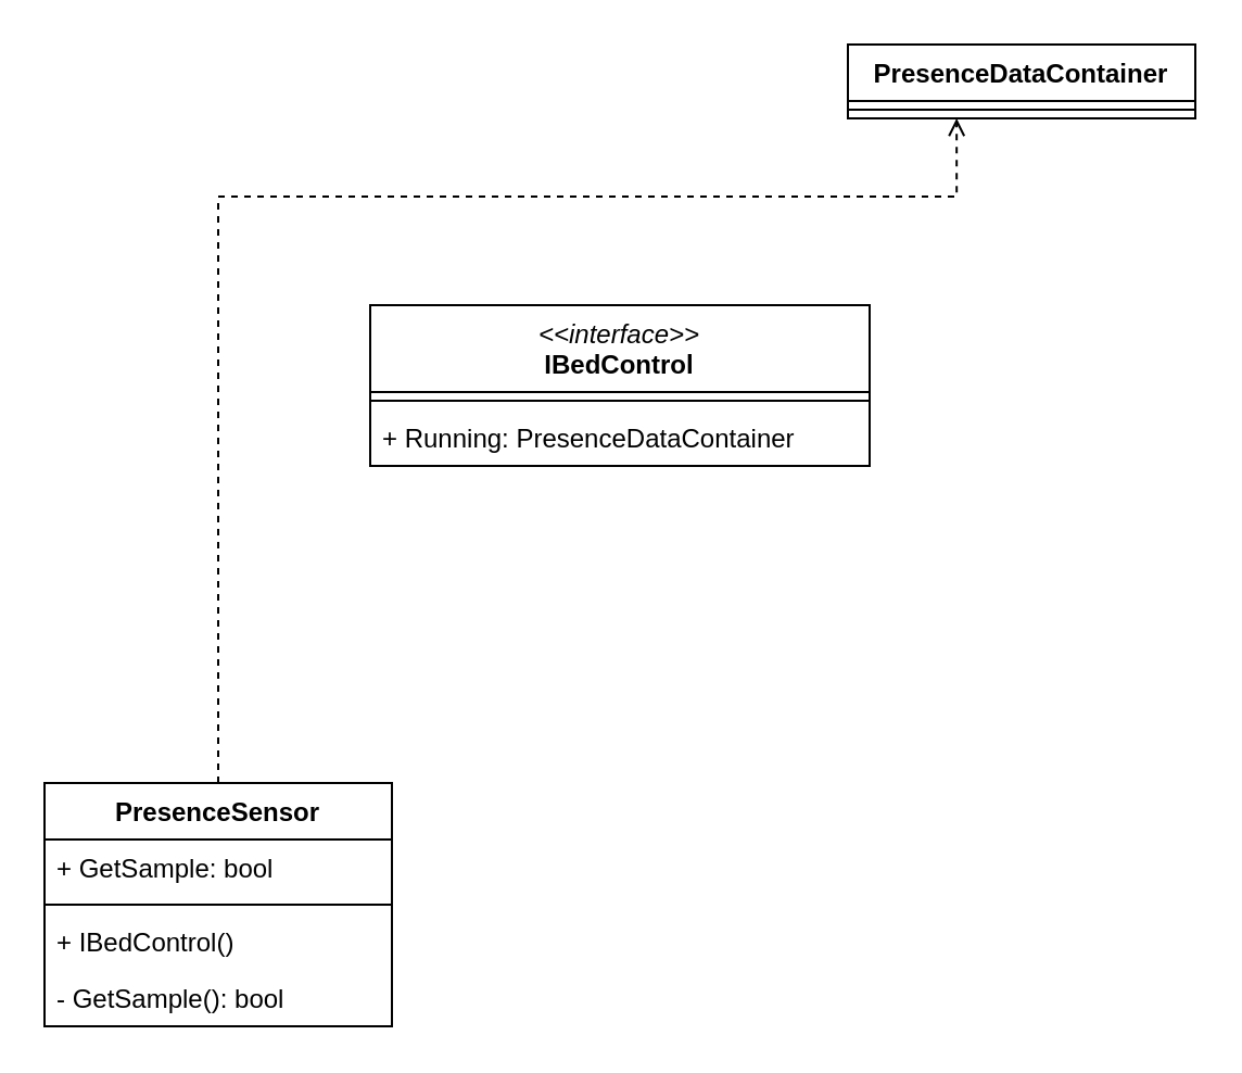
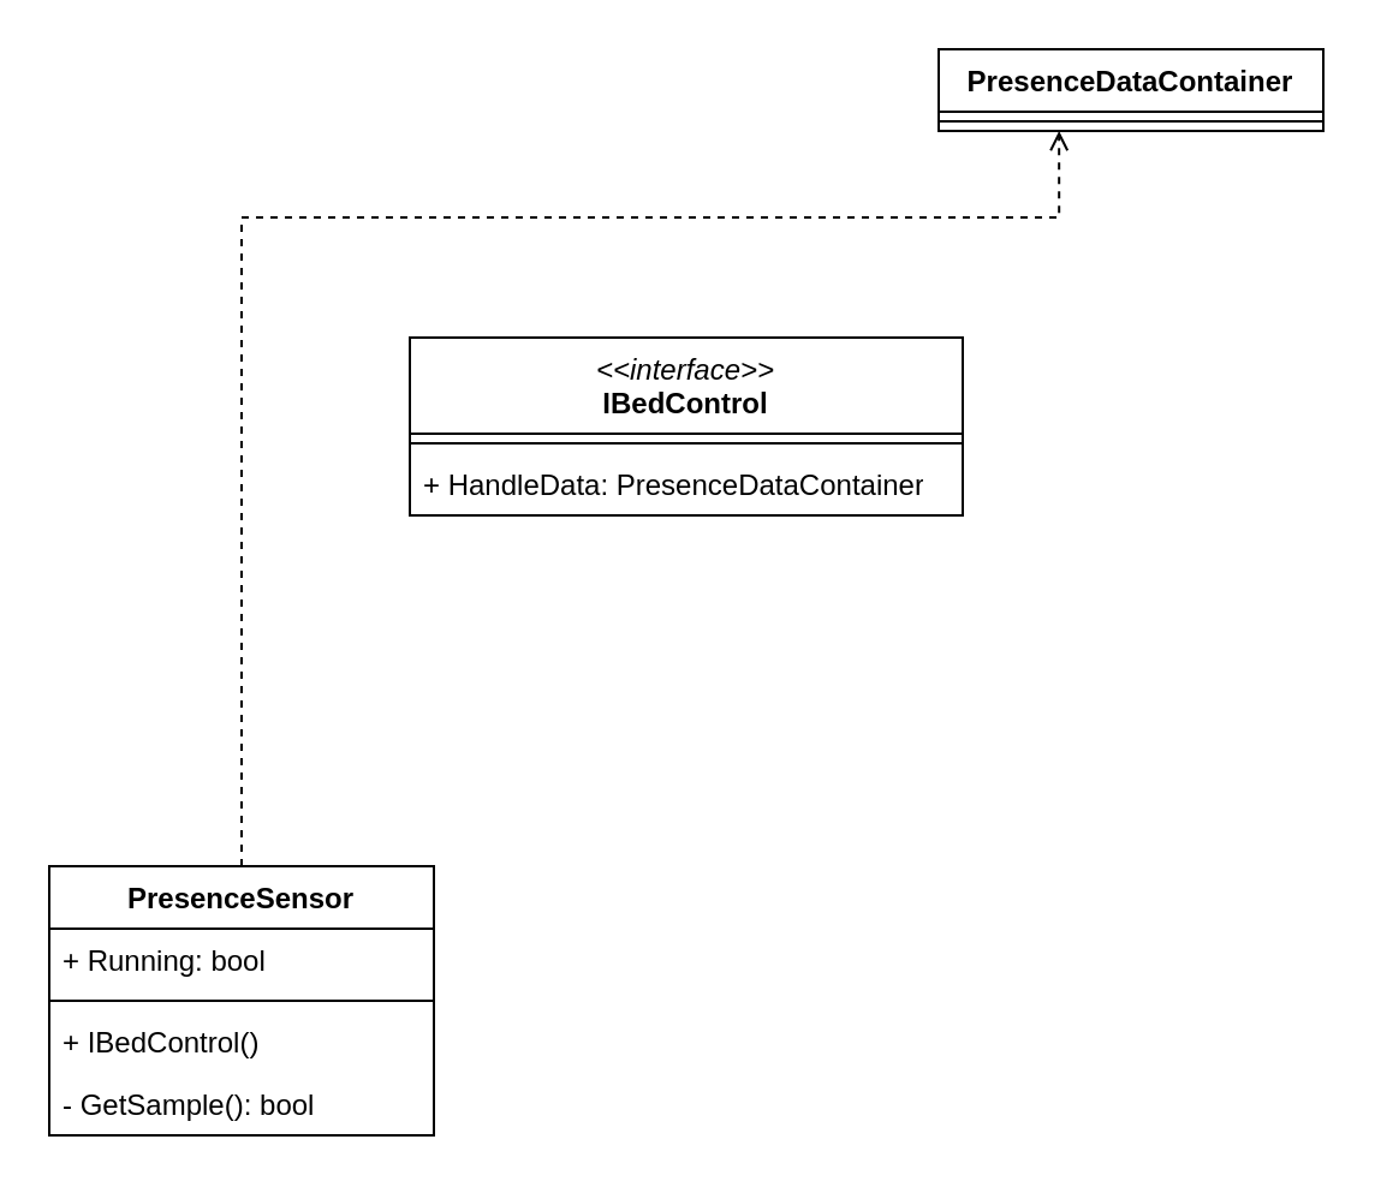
- <mxCell id="10" value="+ Running: PresenceDataContainer" style="text;strokeColor=none;fillColor=none;align=left;verticalAlign=top;spacingLeft=4;spacingRight=4;overflow=hidden;rotatable=0;points=[[0,0.5],[1,0.5]];portConstraint=eastwest;whiteSpace=wrap;html=1;" vertex="1" parent="8"><mxGeometry y="48" width="230" height="26" as="geometry" /></mxCell>
+ <mxCell id="10" value="+ HandleData: PresenceDataContainer" style="text;strokeColor=none;fillColor=none;align=left;verticalAlign=top;spacingLeft=4;spacingRight=4;overflow=hidden;rotatable=0;points=[[0,0.5],[1,0.5]];portConstraint=eastwest;whiteSpace=wrap;html=1;" vertex="1" parent="8"><mxGeometry y="48" width="230" height="26" as="geometry" /></mxCell>
- <mxCell id="4" value="+ GetSample: bool" style="text;strokeColor=none;fillColor=none;align=left;verticalAlign=top;spacingLeft=4;spacingRight=4;overflow=hidden;rotatable=0;points=[[0,0.5],[1,0.5]];portConstraint=eastwest;whiteSpace=wrap;html=1;" vertex="1" parent="3"><mxGeometry y="26" width="160" height="26" as="geometry" /></mxCell>
+ <mxCell id="4" value="+ Running: bool" style="text;strokeColor=none;fillColor=none;align=left;verticalAlign=top;spacingLeft=4;spacingRight=4;overflow=hidden;rotatable=0;points=[[0,0.5],[1,0.5]];portConstraint=eastwest;whiteSpace=wrap;html=1;" vertex="1" parent="3"><mxGeometry y="26" width="160" height="26" as="geometry" /></mxCell>
